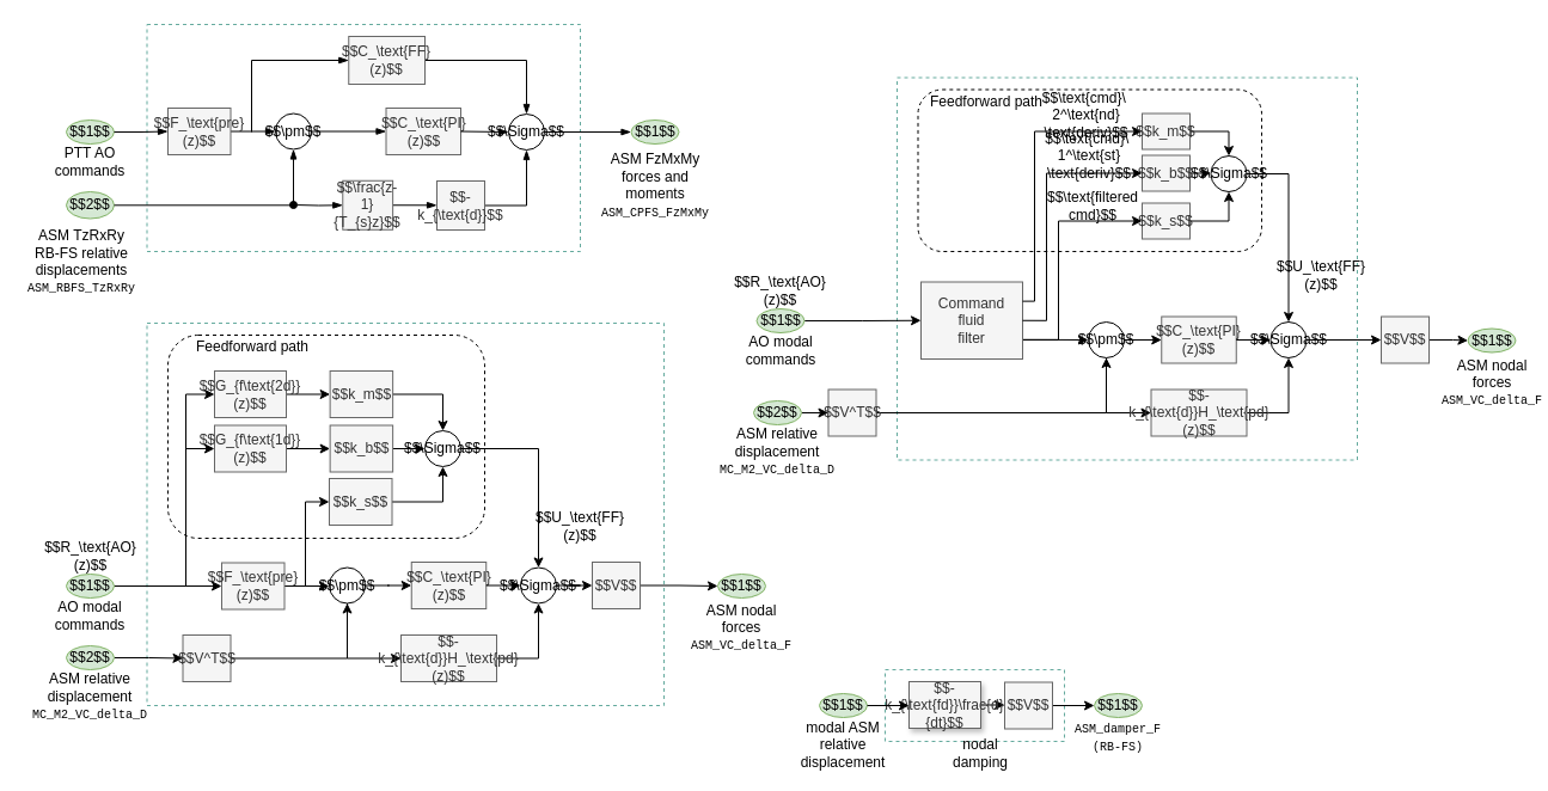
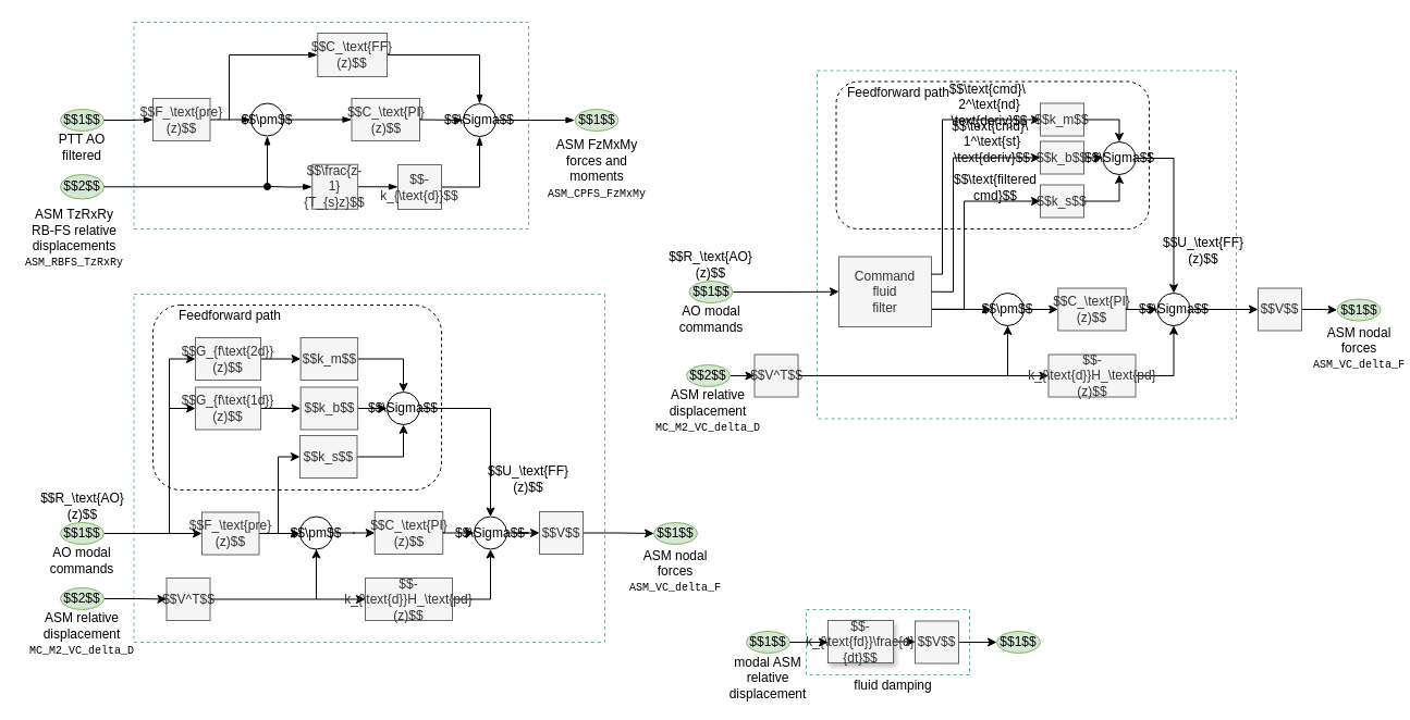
- <mxCell id="17" value="PTT AO commands" style="text;html=1;strokeColor=none;fillColor=none;align=center;verticalAlign=middle;whiteSpace=wrap;rounded=0;" parent="15" vertex="1"><mxGeometry x="-15" y="25" width="80" height="20" as="geometry" /></mxCell>
+ <mxCell id="17" value="PTT AO filtered" style="text;html=1;strokeColor=none;fillColor=none;align=center;verticalAlign=middle;whiteSpace=wrap;rounded=0;" parent="15" vertex="1"><mxGeometry x="-15" y="25" width="80" height="20" as="geometry" /></mxCell>
- <mxCell id="28" value="&lt;span style=&quot;font-family: &amp;#34;courier new&amp;#34; ; font-size: 10px&quot;&gt;ASM_damper_F&lt;br&gt;(RB-FS)&lt;/span&gt;" style="text;html=1;strokeColor=none;fillColor=none;align=center;verticalAlign=middle;whiteSpace=wrap;rounded=0;" parent="26" vertex="1"><mxGeometry y="25.5" width="50" height="20" as="geometry" /></mxCell>
- <mxCell id="34" value="nodal damping" style="text;html=1;strokeColor=none;fillColor=none;align=center;verticalAlign=middle;whiteSpace=wrap;rounded=0;" parent="1" vertex="1"><mxGeometry x="780" y="620" width="80" height="20" as="geometry" /></mxCell>
+ <mxCell id="34" value="fluid damping" style="text;html=1;strokeColor=none;fillColor=none;align=center;verticalAlign=middle;whiteSpace=wrap;rounded=0;" parent="1" vertex="1"><mxGeometry x="780" y="620" width="80" height="20" as="geometry" /></mxCell>
